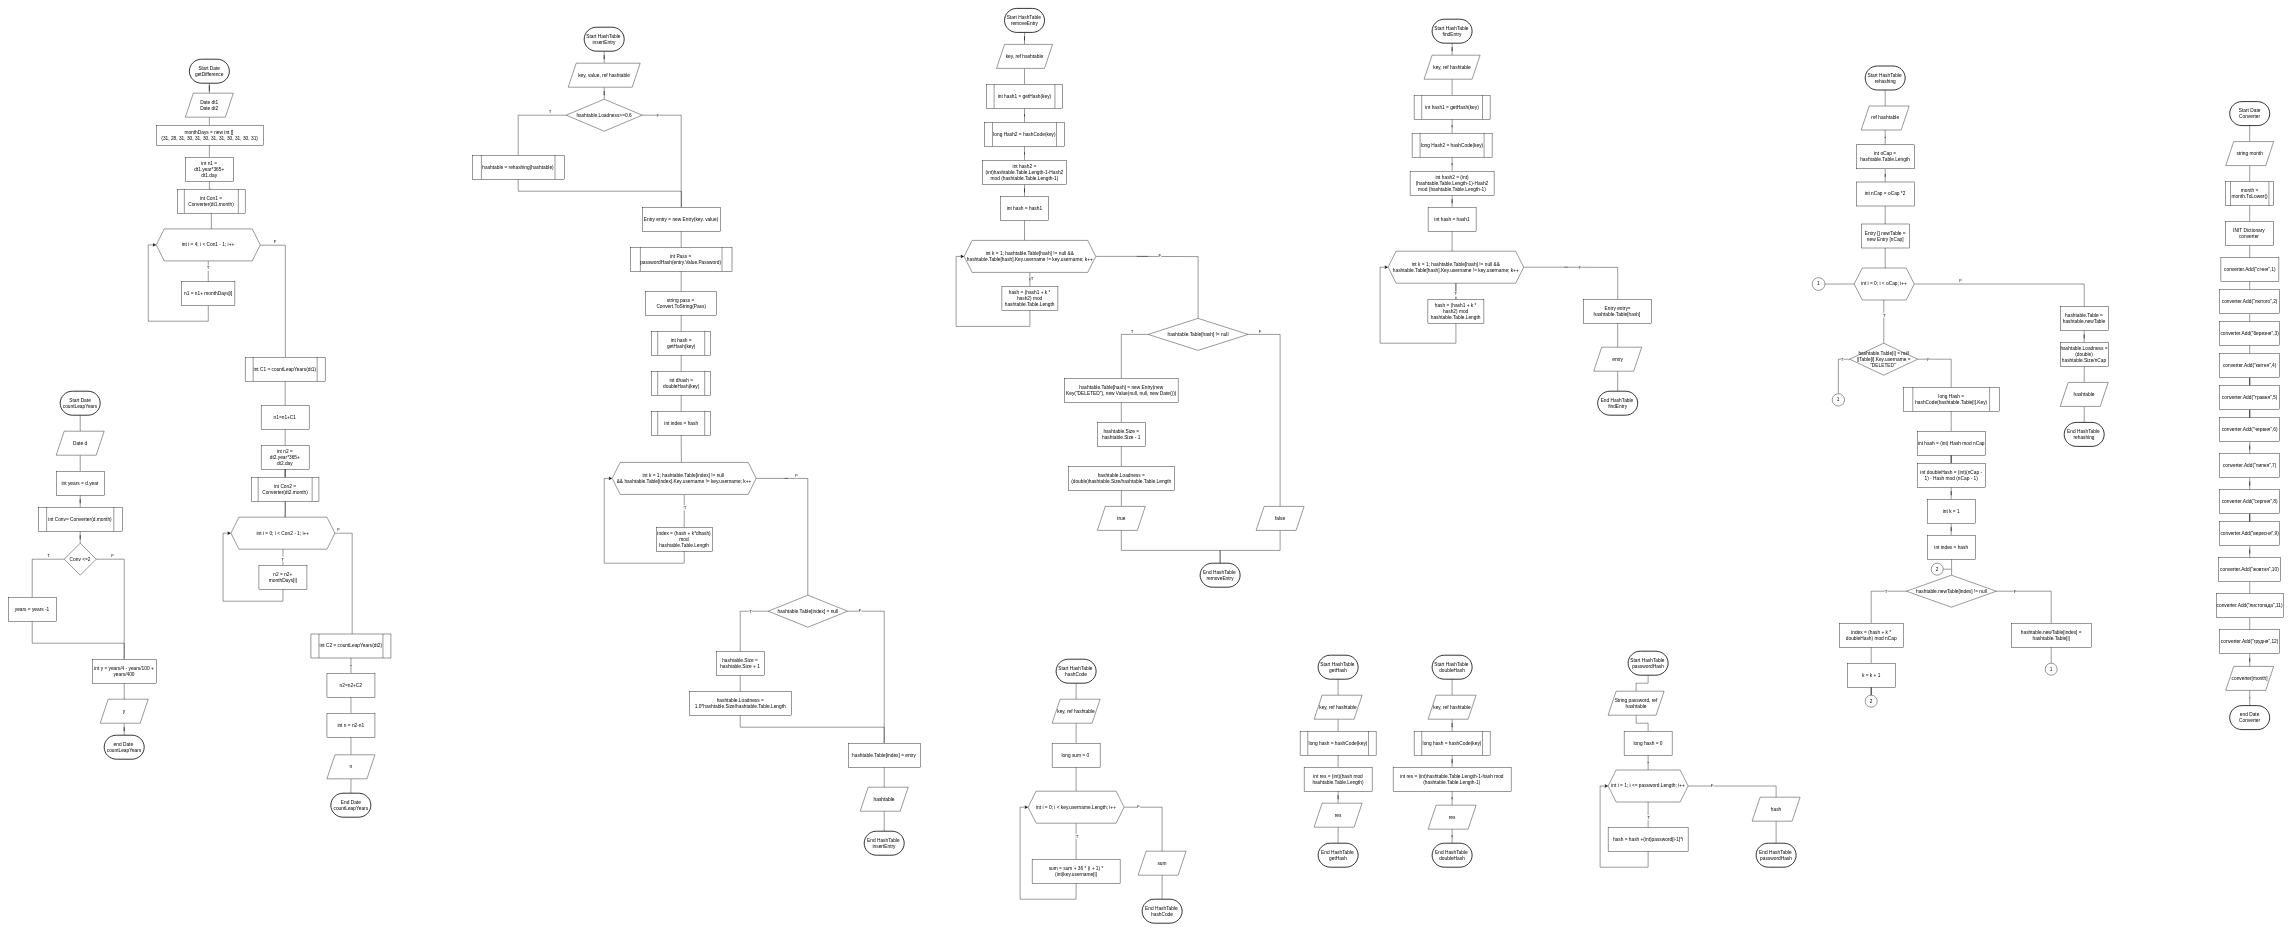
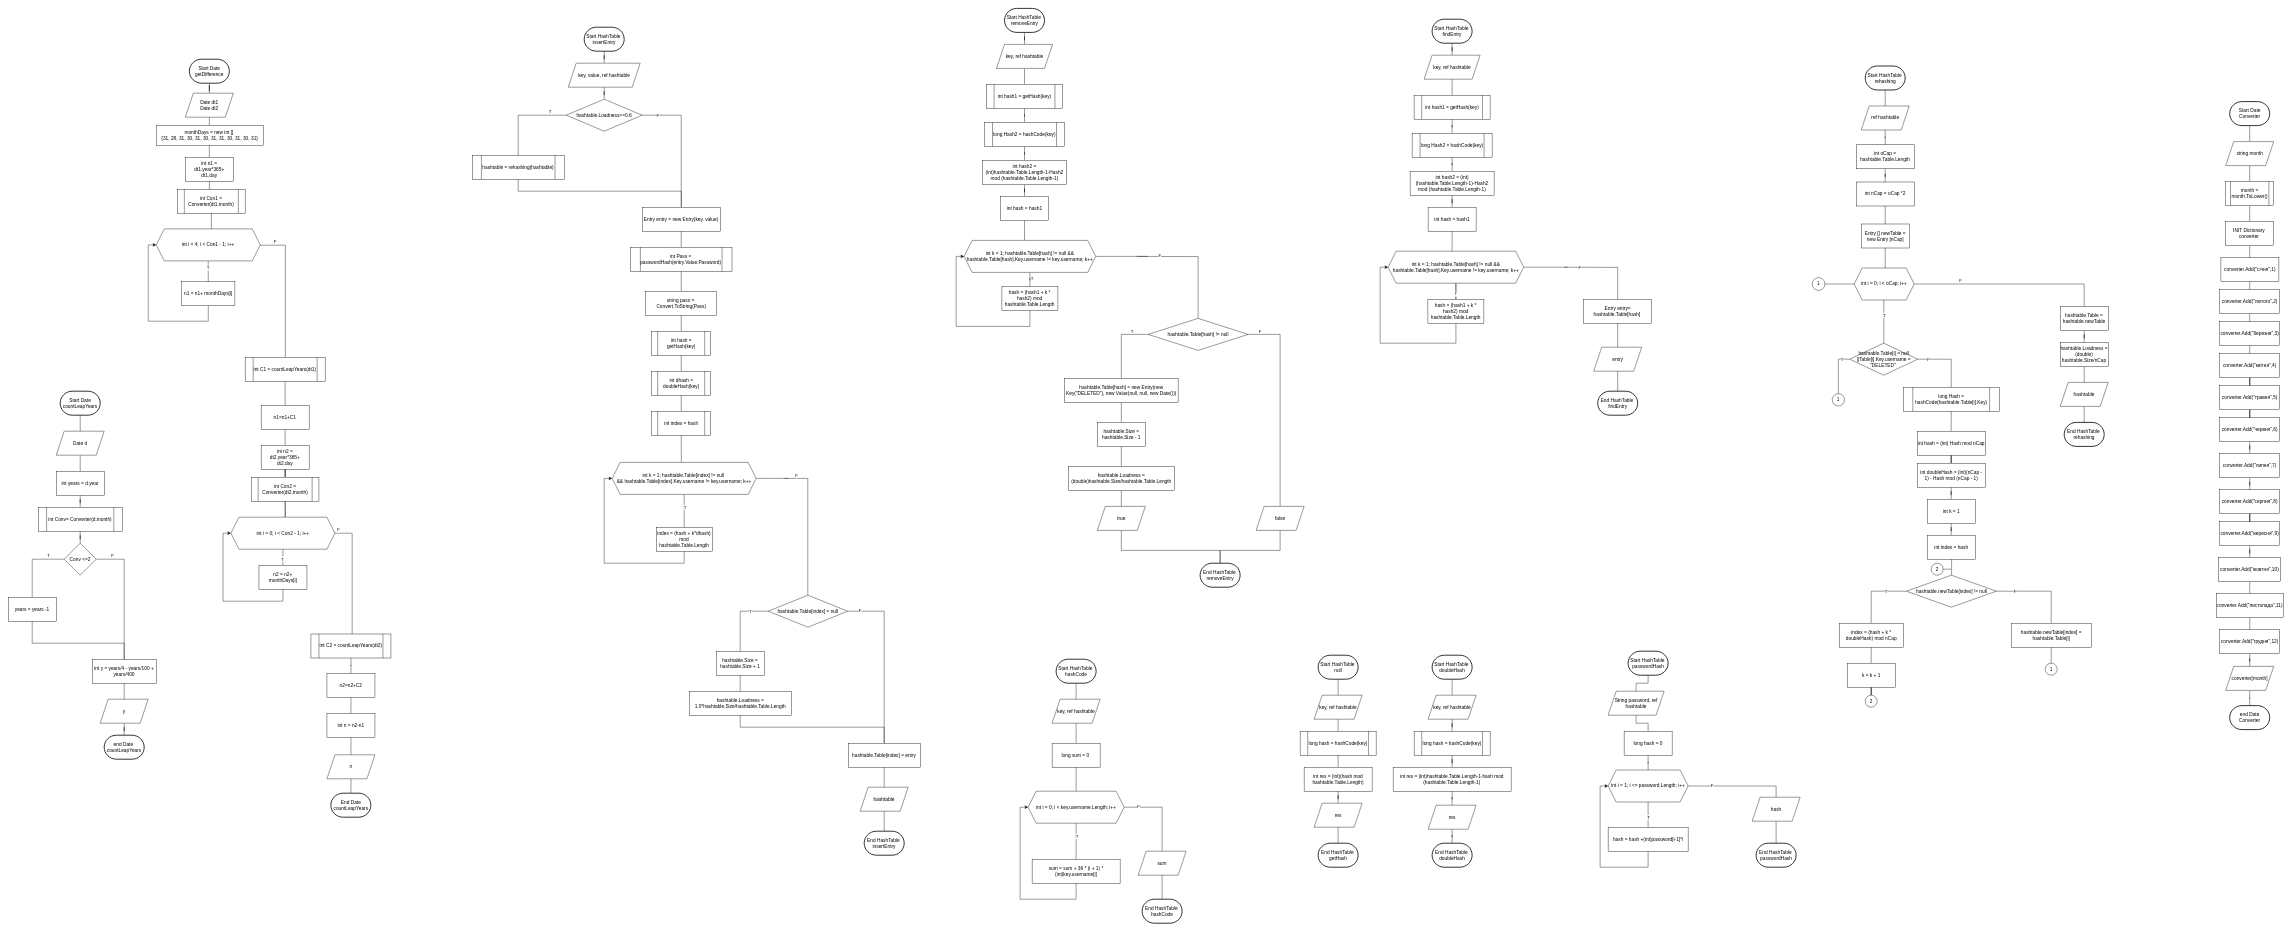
- <mxCell id="141" value="&lt;span&gt;Start HashTable&amp;nbsp;&lt;br&gt;getHash&lt;br&gt;&lt;/span&gt;" style="strokeWidth=2;html=1;shape=mxgraph.flowchart.terminator;whiteSpace=wrap;" parent="1" vertex="1"><mxGeometry x="3294.81" y="1637" width="100" height="60" as="geometry" /></mxCell>
+ <mxCell id="141" value="&lt;span&gt;Start HashTable&amp;nbsp;&lt;br&gt;null&lt;br&gt;&lt;/span&gt;" style="strokeWidth=2;html=1;shape=mxgraph.flowchart.terminator;whiteSpace=wrap;" parent="1" vertex="1"><mxGeometry x="3294.81" y="1637" width="100" height="60" as="geometry" /></mxCell>
